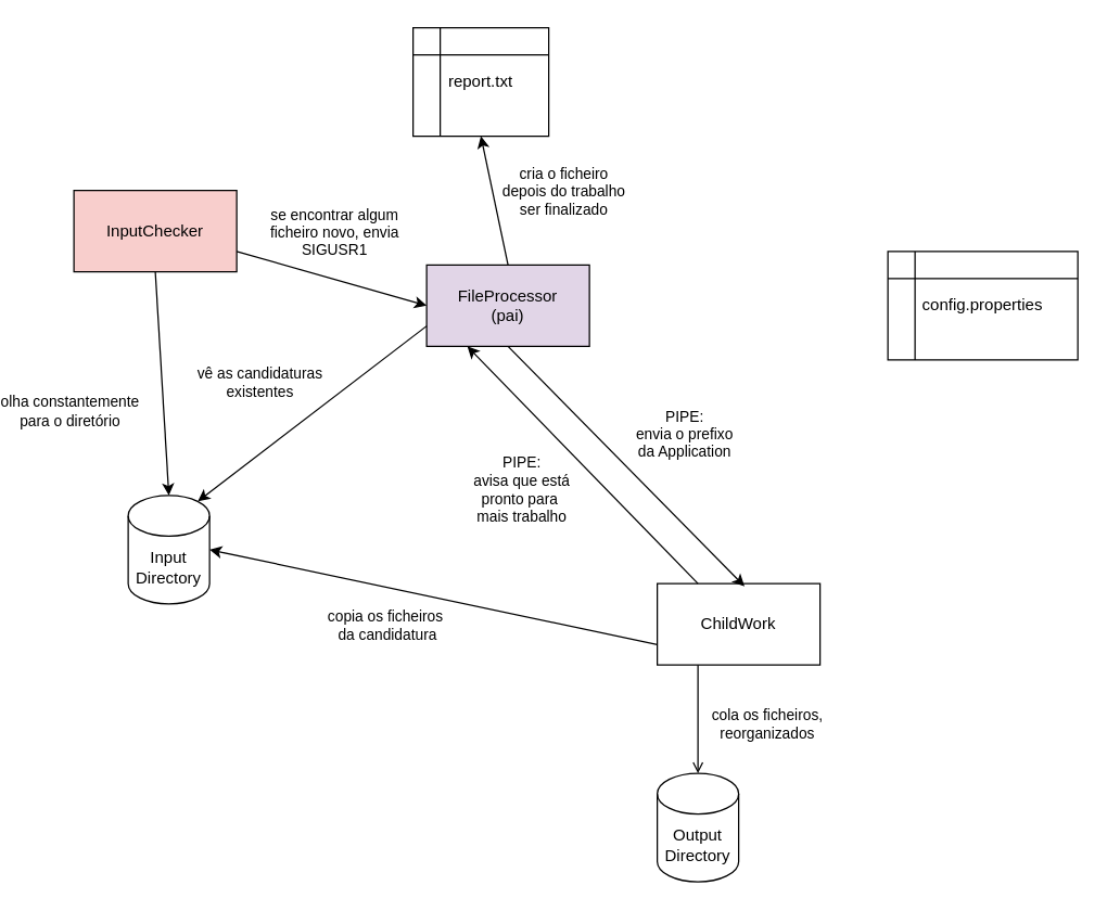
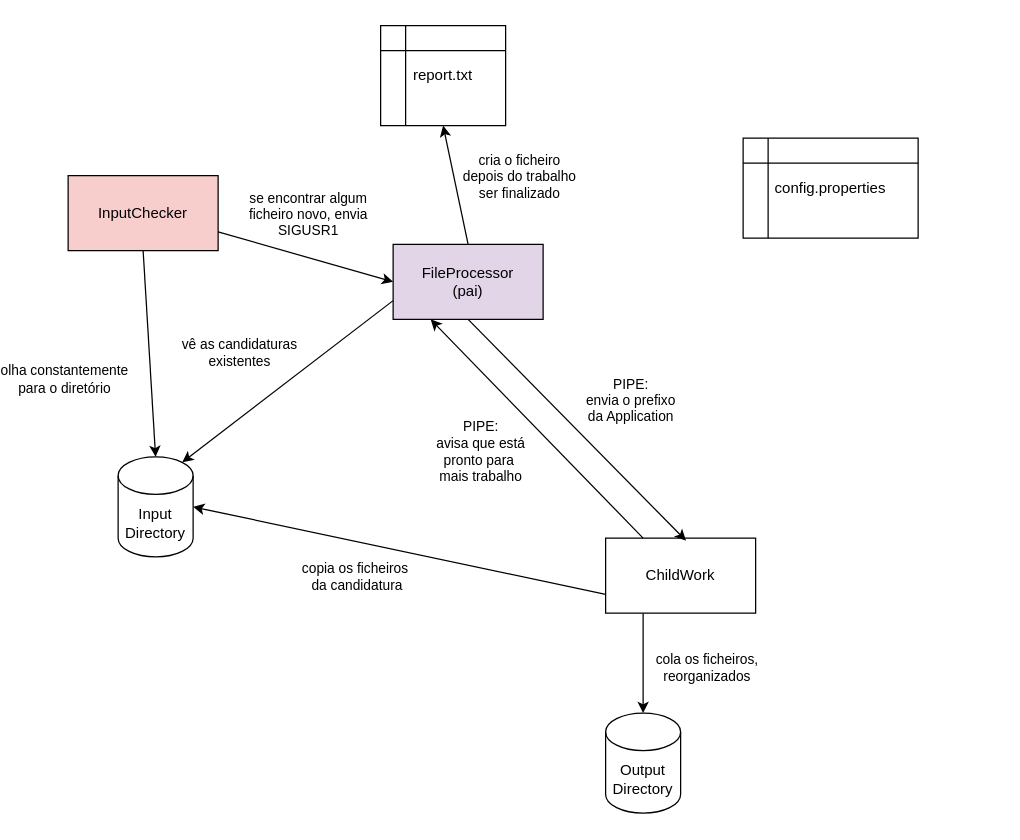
- <mxCell id="21" value="config.properties" style="shape=internalStorage;whiteSpace=wrap;html=1;backgroundOutline=1;" parent="1" vertex="1"><mxGeometry x="620" y="185" width="140" height="80" as="geometry" /></mxCell>
+ <mxCell id="21" value="config.properties" style="shape=internalStorage;whiteSpace=wrap;html=1;backgroundOutline=1;" parent="1" vertex="1"><mxGeometry x="560" y="110" width="140" height="80" as="geometry" /></mxCell>
- <mxCell id="15" value="" style="endArrow=open;html=1;rounded=0;exitX=0.25;exitY=1;exitDx=0;exitDy=0;entryX=0.5;entryY=0;entryDx=0;entryDy=0;entryPerimeter=0;" parent="1" source="3" target="20" edge="1"><mxGeometry width="50" height="50" relative="1" as="geometry"><mxPoint x="390" y="580" as="sourcePoint" /><mxPoint x="440" y="530" as="targetPoint" /></mxGeometry></mxCell>
+ <mxCell id="15" value="" style="endArrow=classic;html=1;rounded=0;exitX=0.25;exitY=1;exitDx=0;exitDy=0;entryX=0.5;entryY=0;entryDx=0;entryDy=0;entryPerimeter=0;" parent="1" source="3" target="20" edge="1"><mxGeometry width="50" height="50" relative="1" as="geometry"><mxPoint x="390" y="580" as="sourcePoint" /><mxPoint x="440" y="530" as="targetPoint" /></mxGeometry></mxCell>
